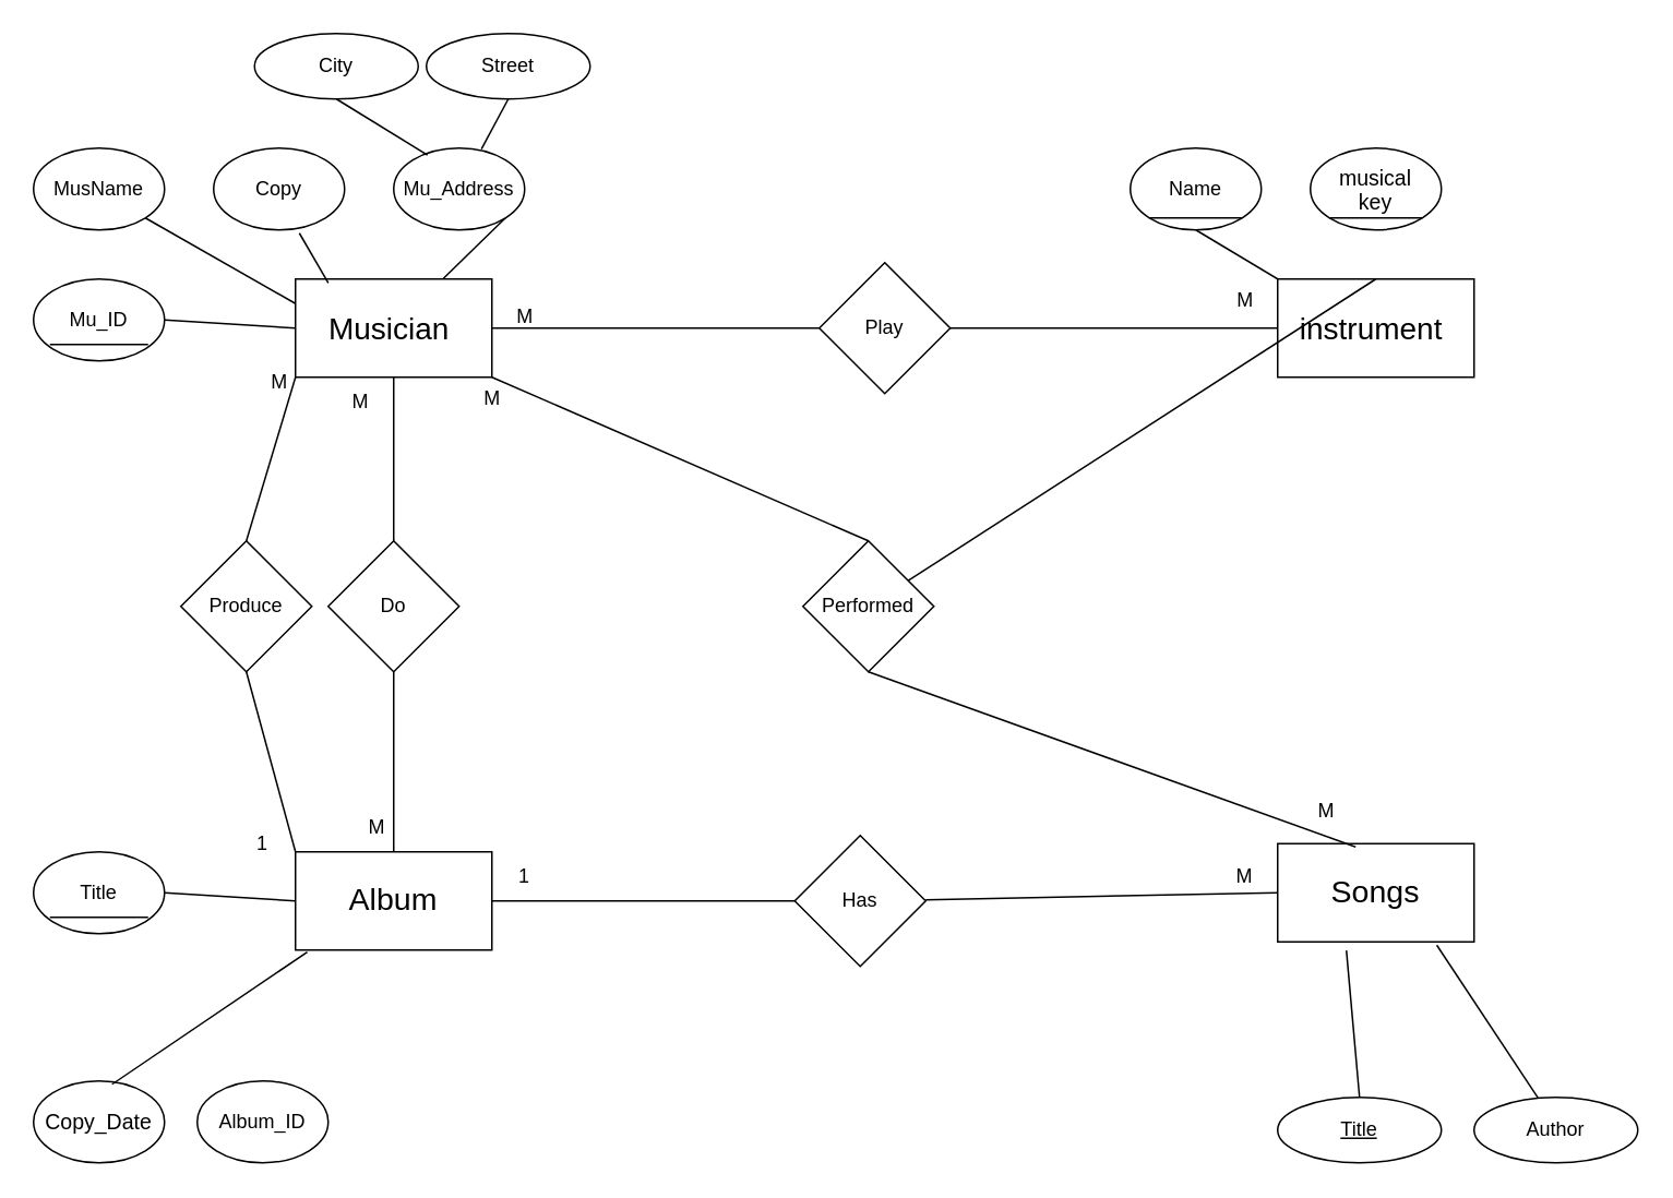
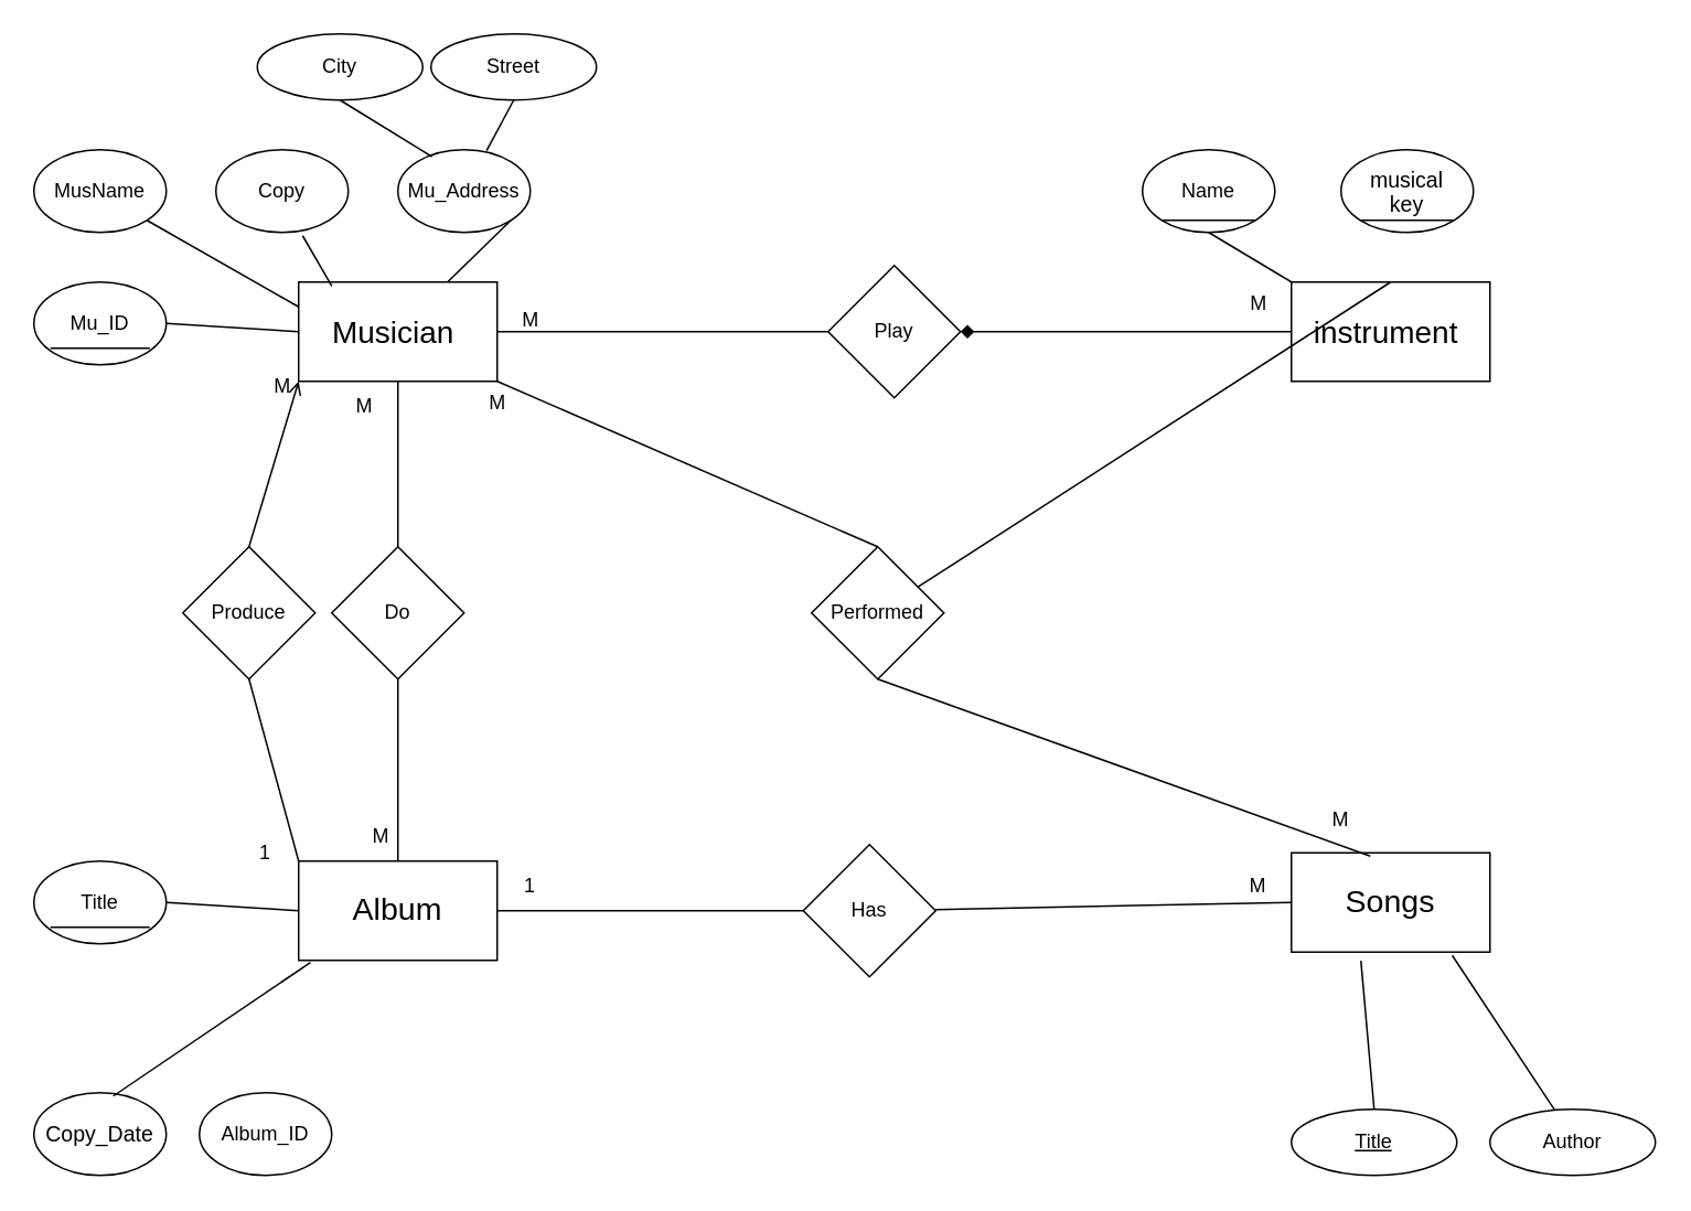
- <mxCell id="14" value="&lt;span style=&quot;font-size: 13px; font-family: Arial, sans-serif; position: relative; top: 0.5pt;&quot;&gt;musical&lt;br/&gt;key&lt;/span&gt;" style="ellipse;whiteSpace=wrap;html=1;" parent="1" vertex="1"><mxGeometry x="800" y="90" width="80" height="50" as="geometry" /></mxCell>
+ <mxCell id="14" value="&lt;span style=&quot;font-size: 13px; font-family: Arial, sans-serif; position: relative; top: 0.5pt;&quot;&gt;musical&lt;br/&gt;key&lt;/span&gt;" style="ellipse;whiteSpace=wrap;html=1;" parent="1" vertex="1"><mxGeometry x="810" y="90" width="80" height="50" as="geometry" /></mxCell>
- <mxCell id="46" value="" style="endArrow=none;html=1;rounded=0;entryX=1;entryY=0.5;entryDx=0;entryDy=0;exitX=0;exitY=0.5;exitDx=0;exitDy=0;" parent="1" source="3" target="44" edge="1"><mxGeometry width="50" height="50" relative="1" as="geometry"><mxPoint x="570" y="350" as="sourcePoint" /><mxPoint x="620" y="300" as="targetPoint" /></mxGeometry></mxCell>
+ <mxCell id="46" value="" style="endArrow=diamond;html=1;rounded=0;entryX=1;entryY=0.5;entryDx=0;entryDy=0;exitX=0;exitY=0.5;exitDx=0;exitDy=0;" parent="1" source="3" target="44" edge="1"><mxGeometry width="50" height="50" relative="1" as="geometry"><mxPoint x="570" y="350" as="sourcePoint" /><mxPoint x="620" y="300" as="targetPoint" /></mxGeometry></mxCell>
- <mxCell id="52" value="" style="endArrow=none;html=1;rounded=0;entryX=0;entryY=1;entryDx=0;entryDy=0;exitX=0.5;exitY=0;exitDx=0;exitDy=0;" parent="1" source="51" target="2" edge="1"><mxGeometry width="50" height="50" relative="1" as="geometry"><mxPoint x="440" y="420" as="sourcePoint" /><mxPoint x="490" y="370" as="targetPoint" /></mxGeometry></mxCell>
+ <mxCell id="52" value="" style="endArrow=open;html=1;rounded=0;entryX=0;entryY=1;entryDx=0;entryDy=0;exitX=0.5;exitY=0;exitDx=0;exitDy=0;" parent="1" source="51" target="2" edge="1"><mxGeometry width="50" height="50" relative="1" as="geometry"><mxPoint x="440" y="420" as="sourcePoint" /><mxPoint x="490" y="370" as="targetPoint" /></mxGeometry></mxCell>
